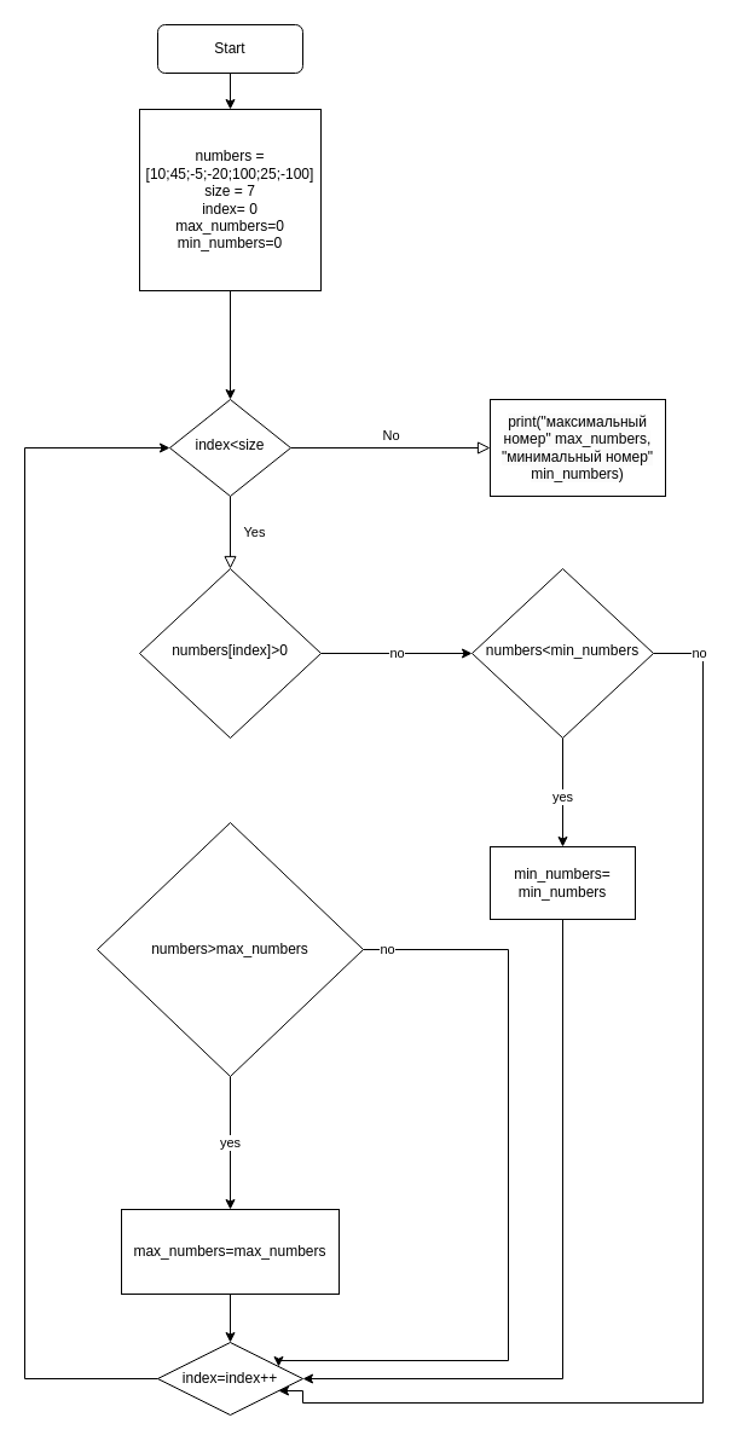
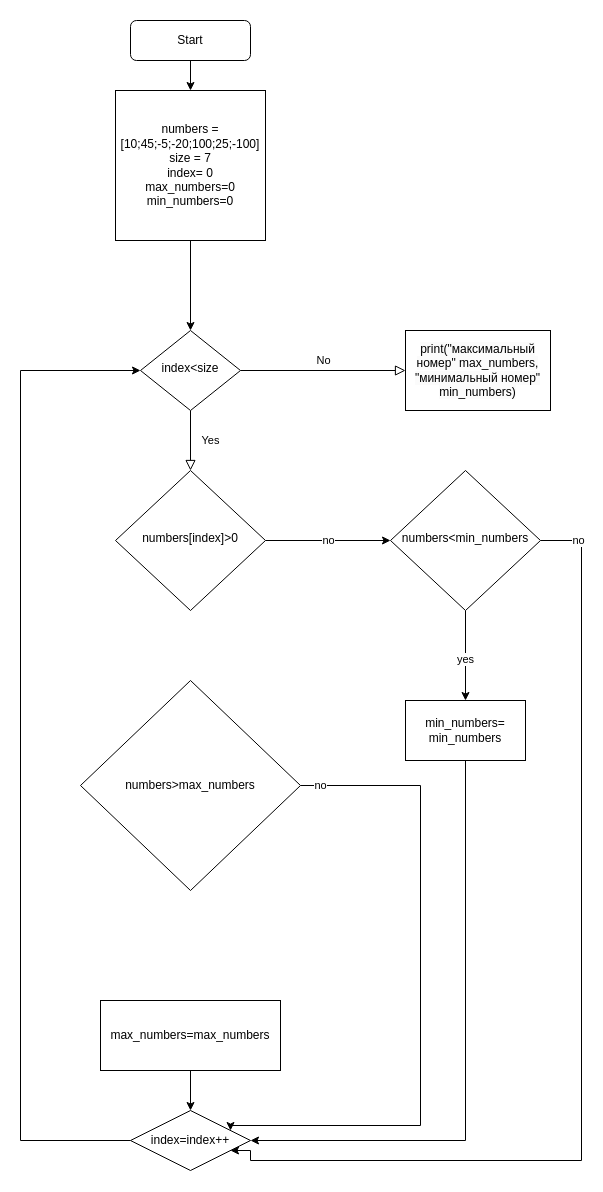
- <mxCell id="20" value="yes" style="edgeStyle=orthogonalEdgeStyle;rounded=0;orthogonalLoop=1;jettySize=auto;html=1;entryX=0.5;entryY=0;entryDx=0;entryDy=0;" edge="1" parent="1" source="21" target="23"><mxGeometry relative="1" as="geometry"><mxPoint x="190" y="980" as="targetPoint" /></mxGeometry></mxCell>
